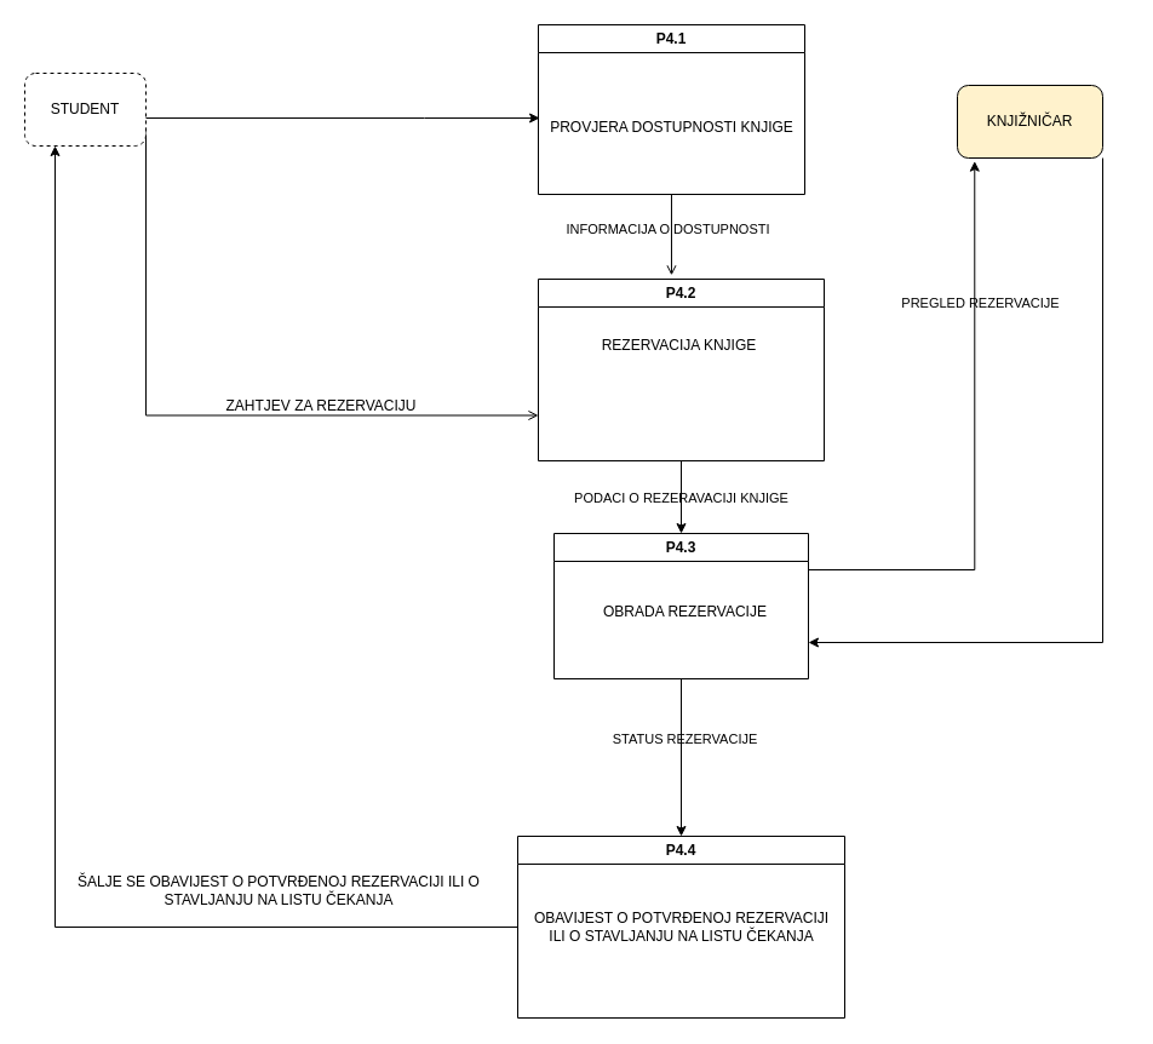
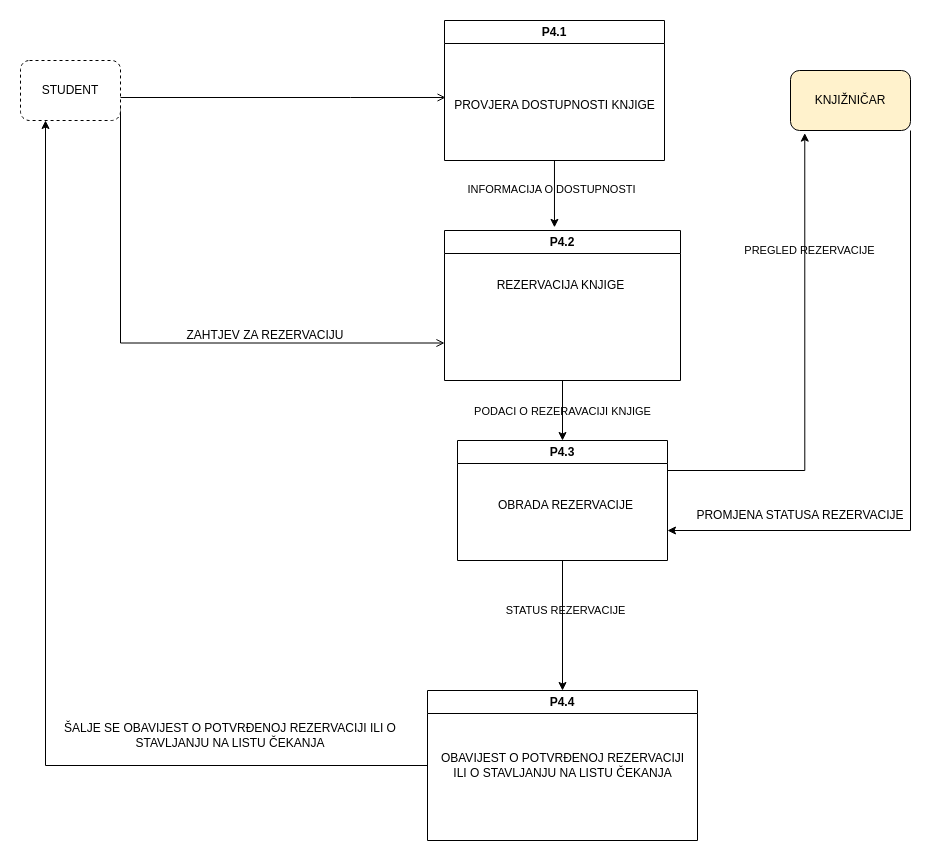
- <mxCell id="16" style="edgeStyle=orthogonalEdgeStyle;rounded=0;orthogonalLoop=1;jettySize=auto;html=1;entryX=0.005;entryY=0.233;entryDx=0;entryDy=0;entryPerimeter=0;" parent="1" source="3" target="9" edge="1"><mxGeometry relative="1" as="geometry"><Array as="points"><mxPoint x="350" y="97" /><mxPoint x="350" y="97" /></Array></mxGeometry></mxCell>
+ <mxCell id="16" style="edgeStyle=orthogonalEdgeStyle;rounded=0;orthogonalLoop=1;jettySize=auto;html=1;entryX=0.005;entryY=0.233;entryDx=0;entryDy=0;entryPerimeter=0;endArrow=open;" parent="1" source="3" target="9" edge="1"><mxGeometry relative="1" as="geometry"><Array as="points"><mxPoint x="350" y="97" /><mxPoint x="350" y="97" /></Array></mxGeometry></mxCell>
- <mxCell id="17" style="edgeStyle=orthogonalEdgeStyle;rounded=0;orthogonalLoop=1;jettySize=auto;html=1;entryX=0.466;entryY=-0.021;entryDx=0;entryDy=0;entryPerimeter=0;endArrow=open;" parent="1" source="8" target="6" edge="1"><mxGeometry relative="1" as="geometry" /></mxCell>
+ <mxCell id="17" style="edgeStyle=orthogonalEdgeStyle;rounded=0;orthogonalLoop=1;jettySize=auto;html=1;entryX=0.466;entryY=-0.021;entryDx=0;entryDy=0;entryPerimeter=0;" parent="1" source="8" target="6" edge="1"><mxGeometry relative="1" as="geometry" /></mxCell>
+ <mxCell id="26" value="PROMJENA STATUSA REZERVACIJE" style="text;html=1;align=center;verticalAlign=middle;whiteSpace=wrap;rounded=0;" parent="1" vertex="1"><mxGeometry x="670" y="450" width="260" height="130" as="geometry" /></mxCell>
